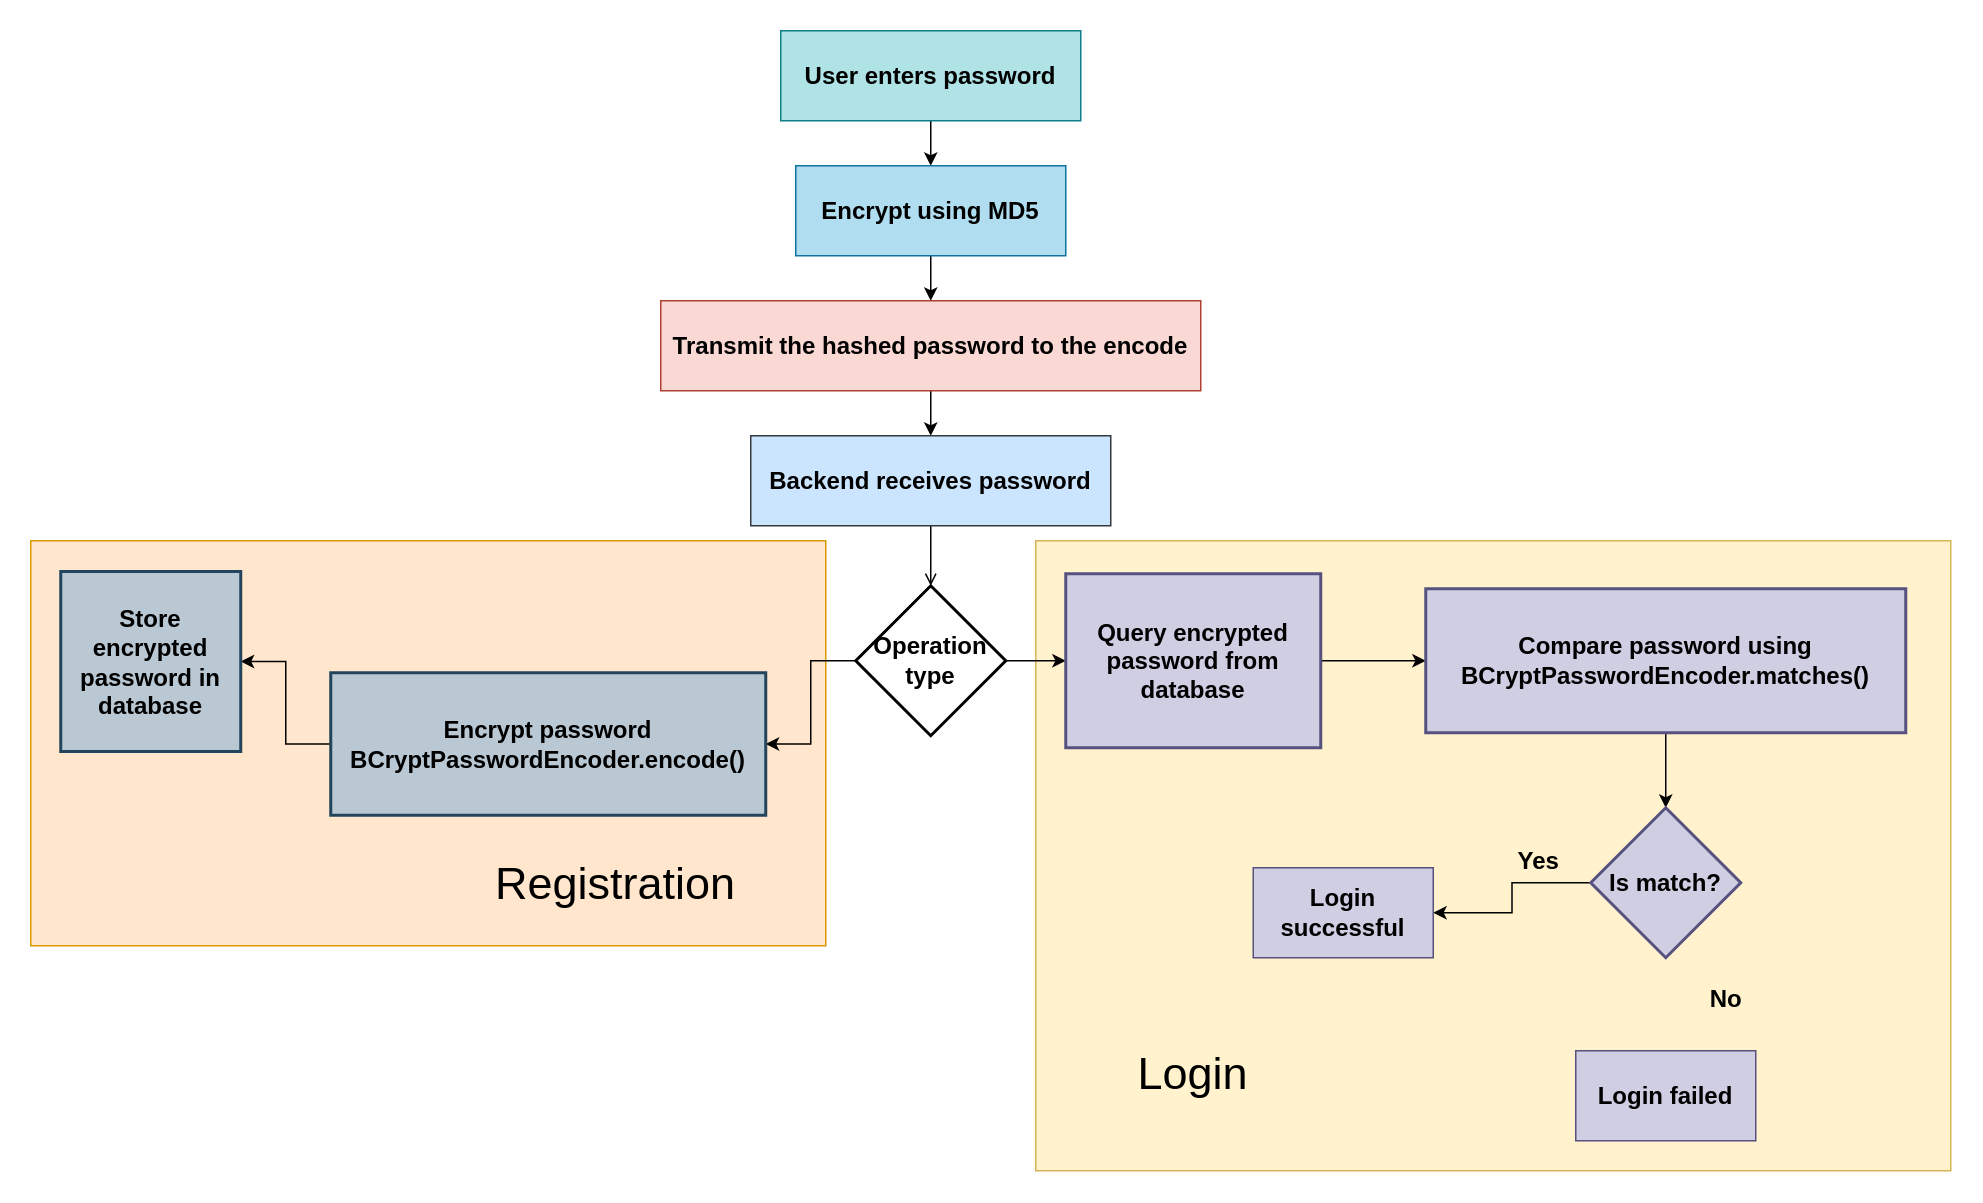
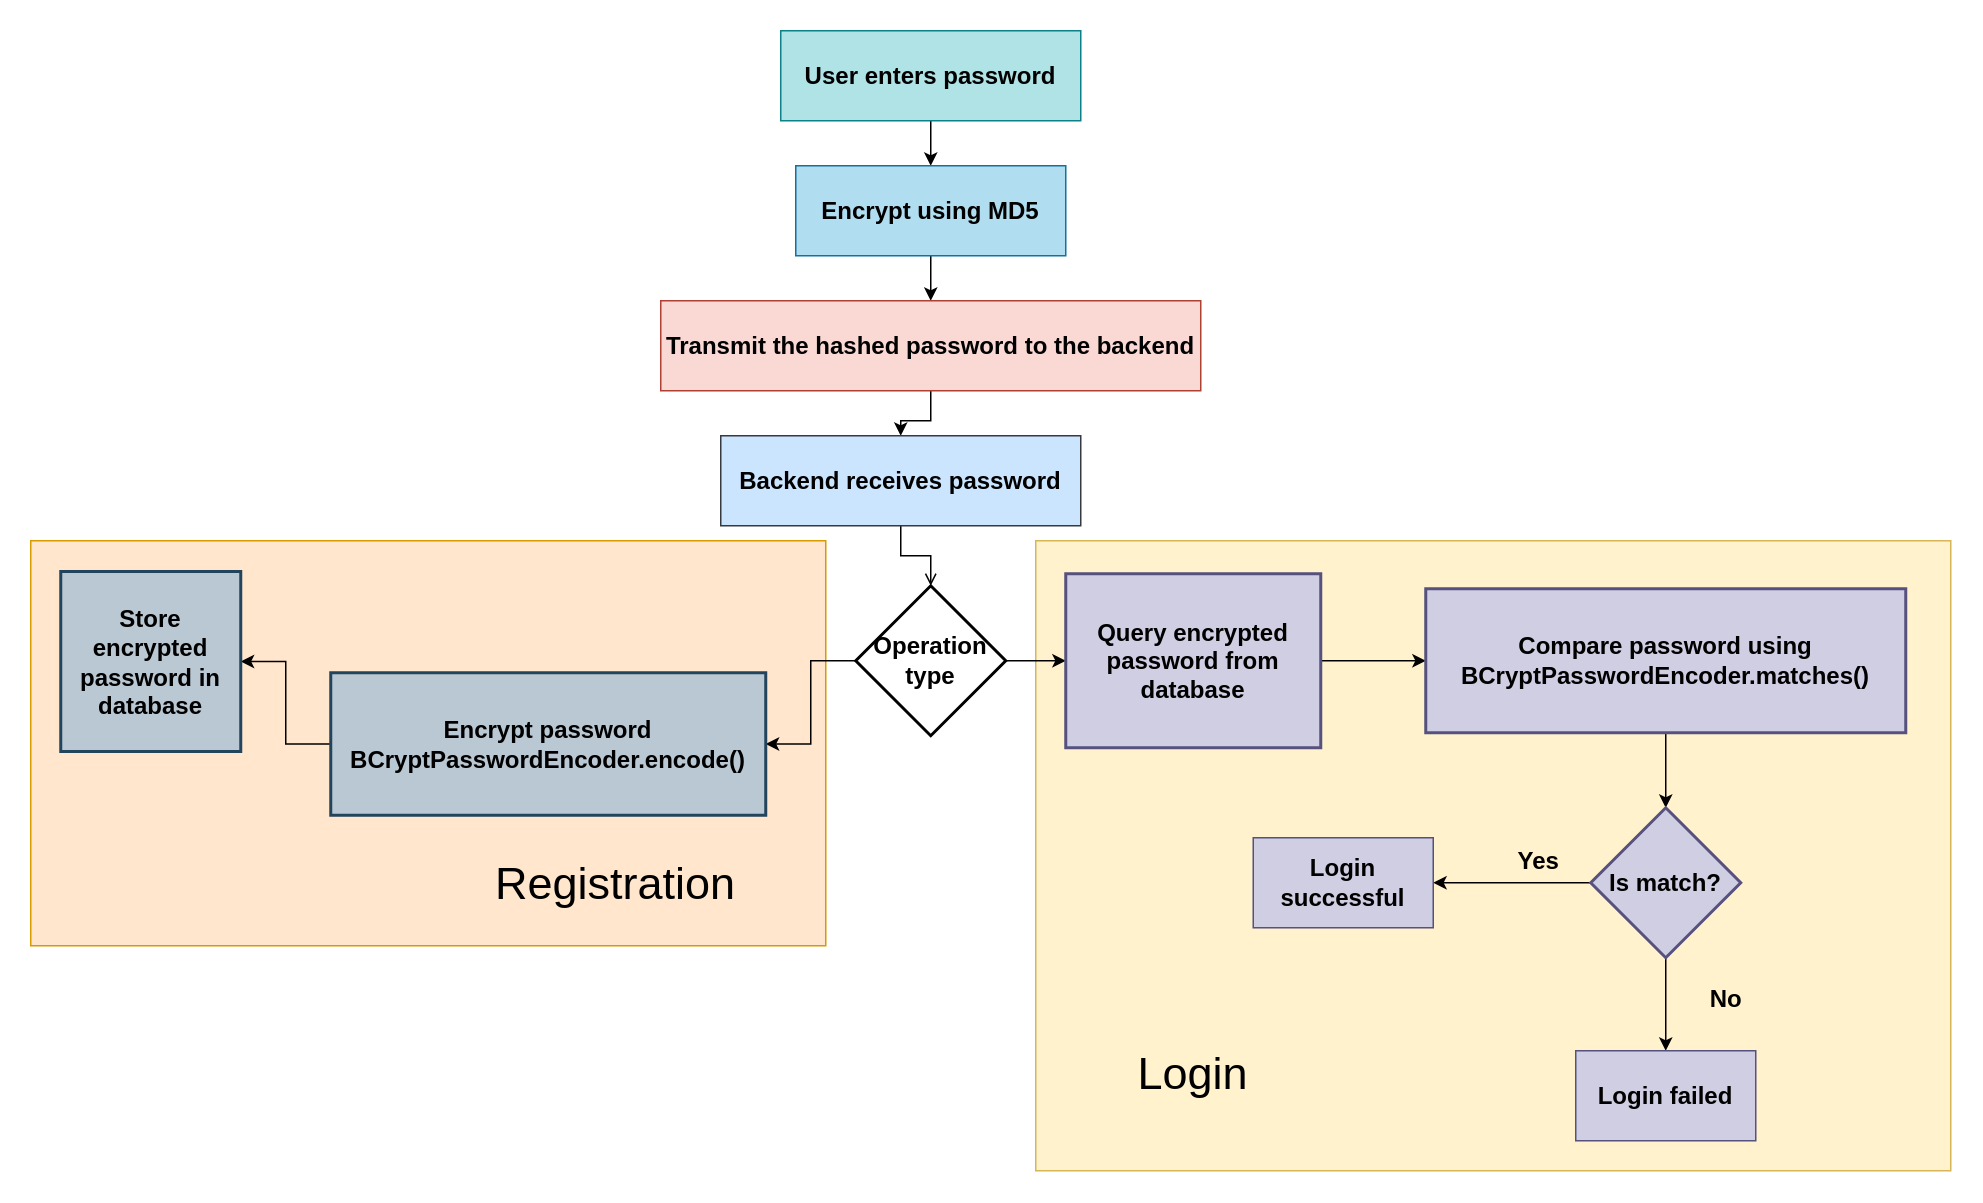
- <mxCell id="9" value="Transmit the hashed password to the encode" style="rounded=0;whiteSpace=wrap;html=1;fontSize=16;fontStyle=1;fillColor=#fad9d5;strokeColor=#ae4132;" vertex="1" parent="1"><mxGeometry x="440" y="200" width="360" height="60" as="geometry" /></mxCell>
+ <mxCell id="9" value="Transmit the hashed password to the backend" style="rounded=0;whiteSpace=wrap;html=1;fontSize=16;fontStyle=1;fillColor=#fad9d5;strokeColor=#ae4132;" vertex="1" parent="1"><mxGeometry x="440" y="200" width="360" height="60" as="geometry" /></mxCell>
- <mxCell id="11" value="Backend receives password" style="rounded=0;whiteSpace=wrap;html=1;fontSize=16;fontStyle=1;fillColor=#cce5ff;strokeColor=#36393d;" vertex="1" parent="1"><mxGeometry x="500" y="290" width="240" height="60" as="geometry" /></mxCell>
+ <mxCell id="11" value="Backend receives password" style="rounded=0;whiteSpace=wrap;html=1;fontSize=16;fontStyle=1;fillColor=#cce5ff;strokeColor=#36393d;" vertex="1" parent="1"><mxGeometry x="480" y="290" width="240" height="60" as="geometry" /></mxCell>
- <mxCell id="25" value="Login successful" style="rounded=0;whiteSpace=wrap;html=1;fontSize=16;fontStyle=1;fillColor=#d0cee2;strokeColor=#56517e;" vertex="1" parent="1"><mxGeometry x="835" y="578" width="120" height="60" as="geometry" /></mxCell>
+ <mxCell id="25" value="Login successful" style="rounded=0;whiteSpace=wrap;html=1;fontSize=16;fontStyle=1;fillColor=#d0cee2;strokeColor=#56517e;" vertex="1" parent="1"><mxGeometry x="835" y="558" width="120" height="60" as="geometry" /></mxCell>
+ <mxCell id="23" value="" style="edgeStyle=orthogonalEdgeStyle;rounded=0;orthogonalLoop=1;jettySize=auto;html=1;fontSize=16;fontStyle=1" edge="1" parent="1" source="24" target="26"><mxGeometry relative="1" as="geometry" /></mxCell>
